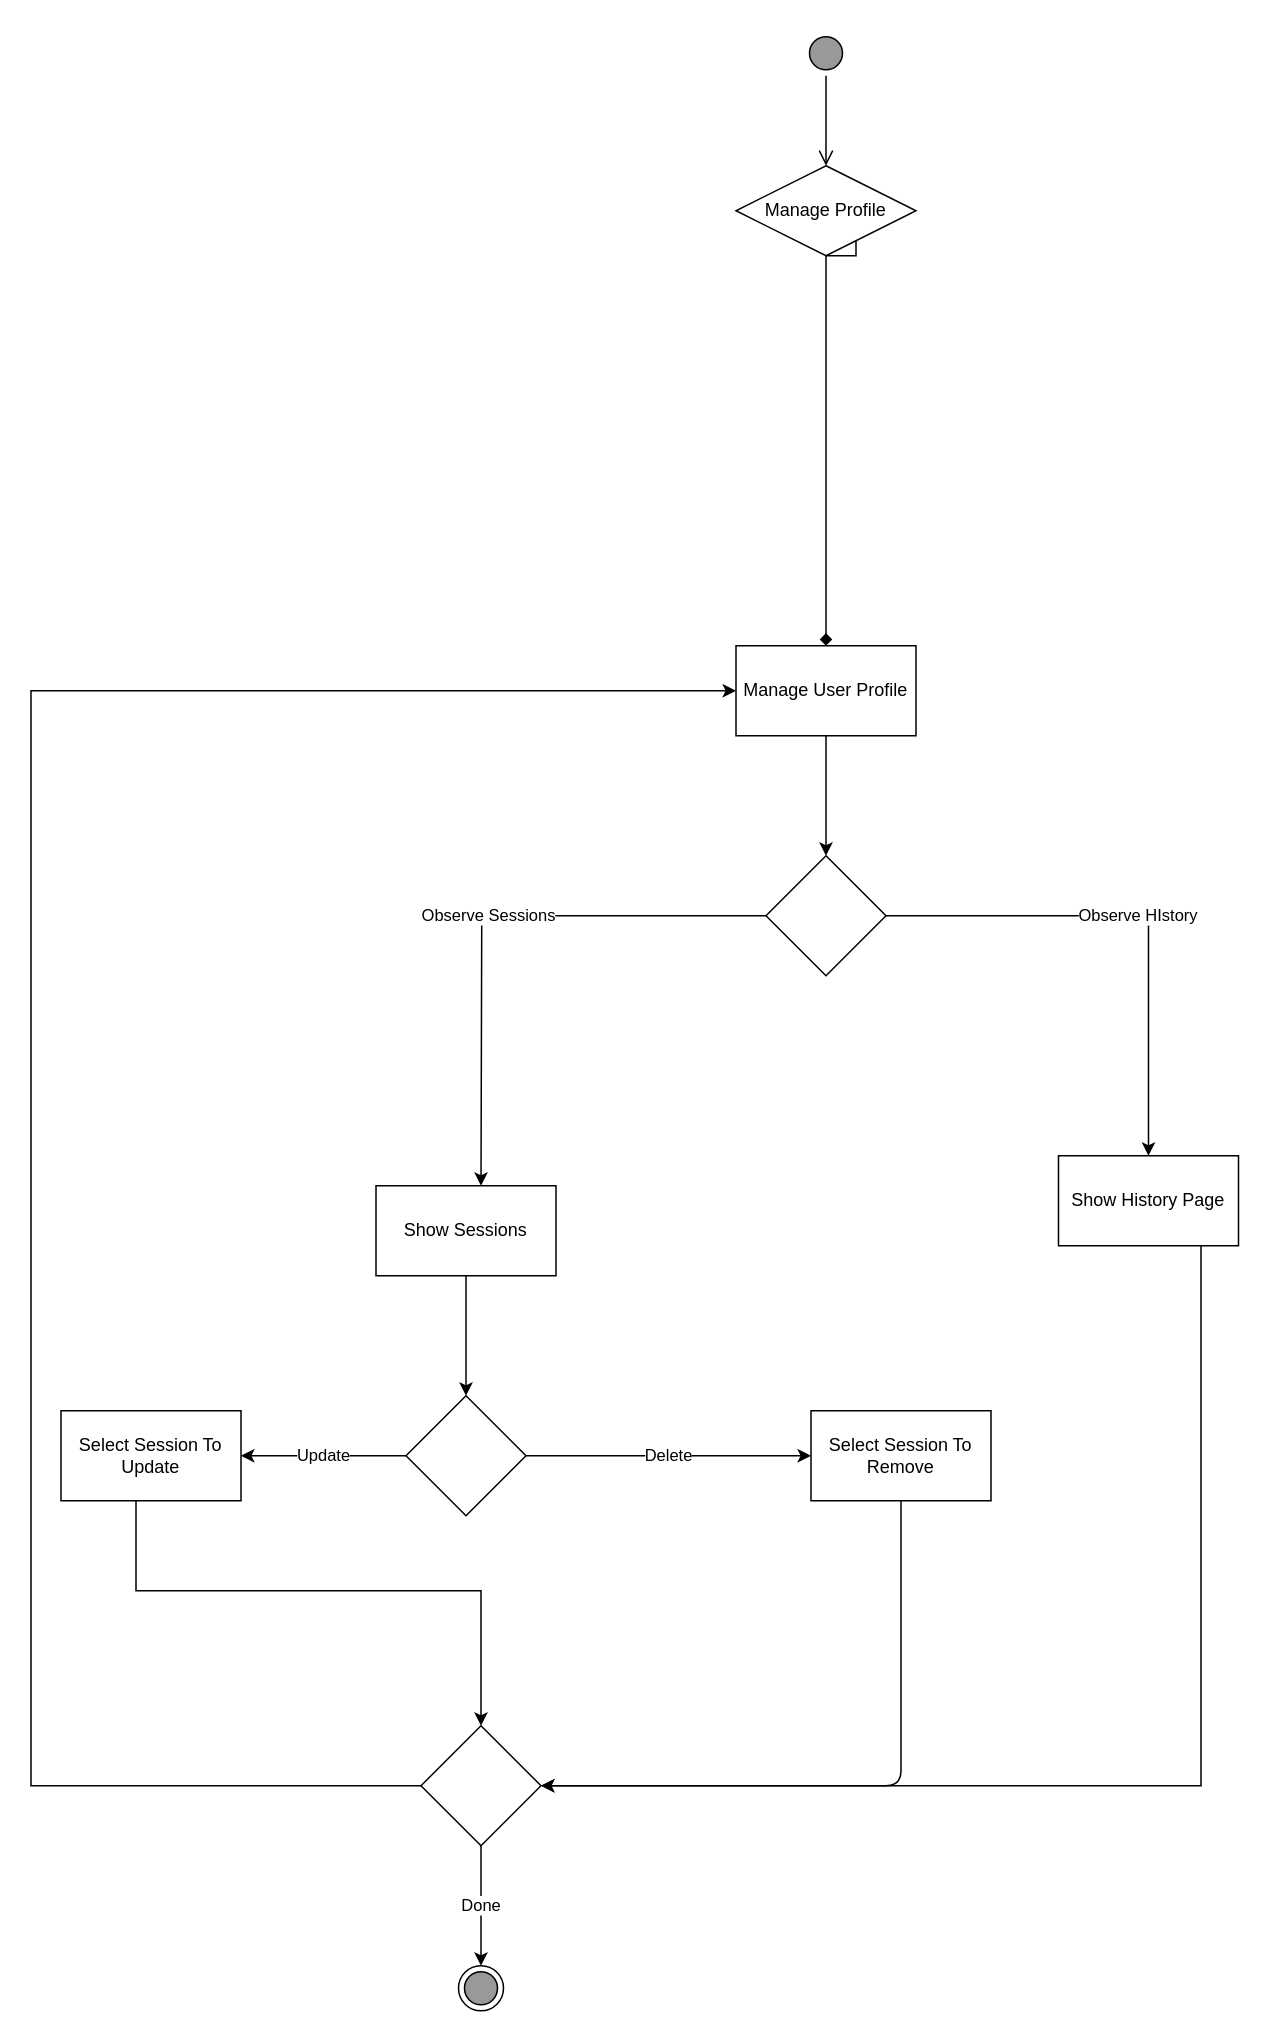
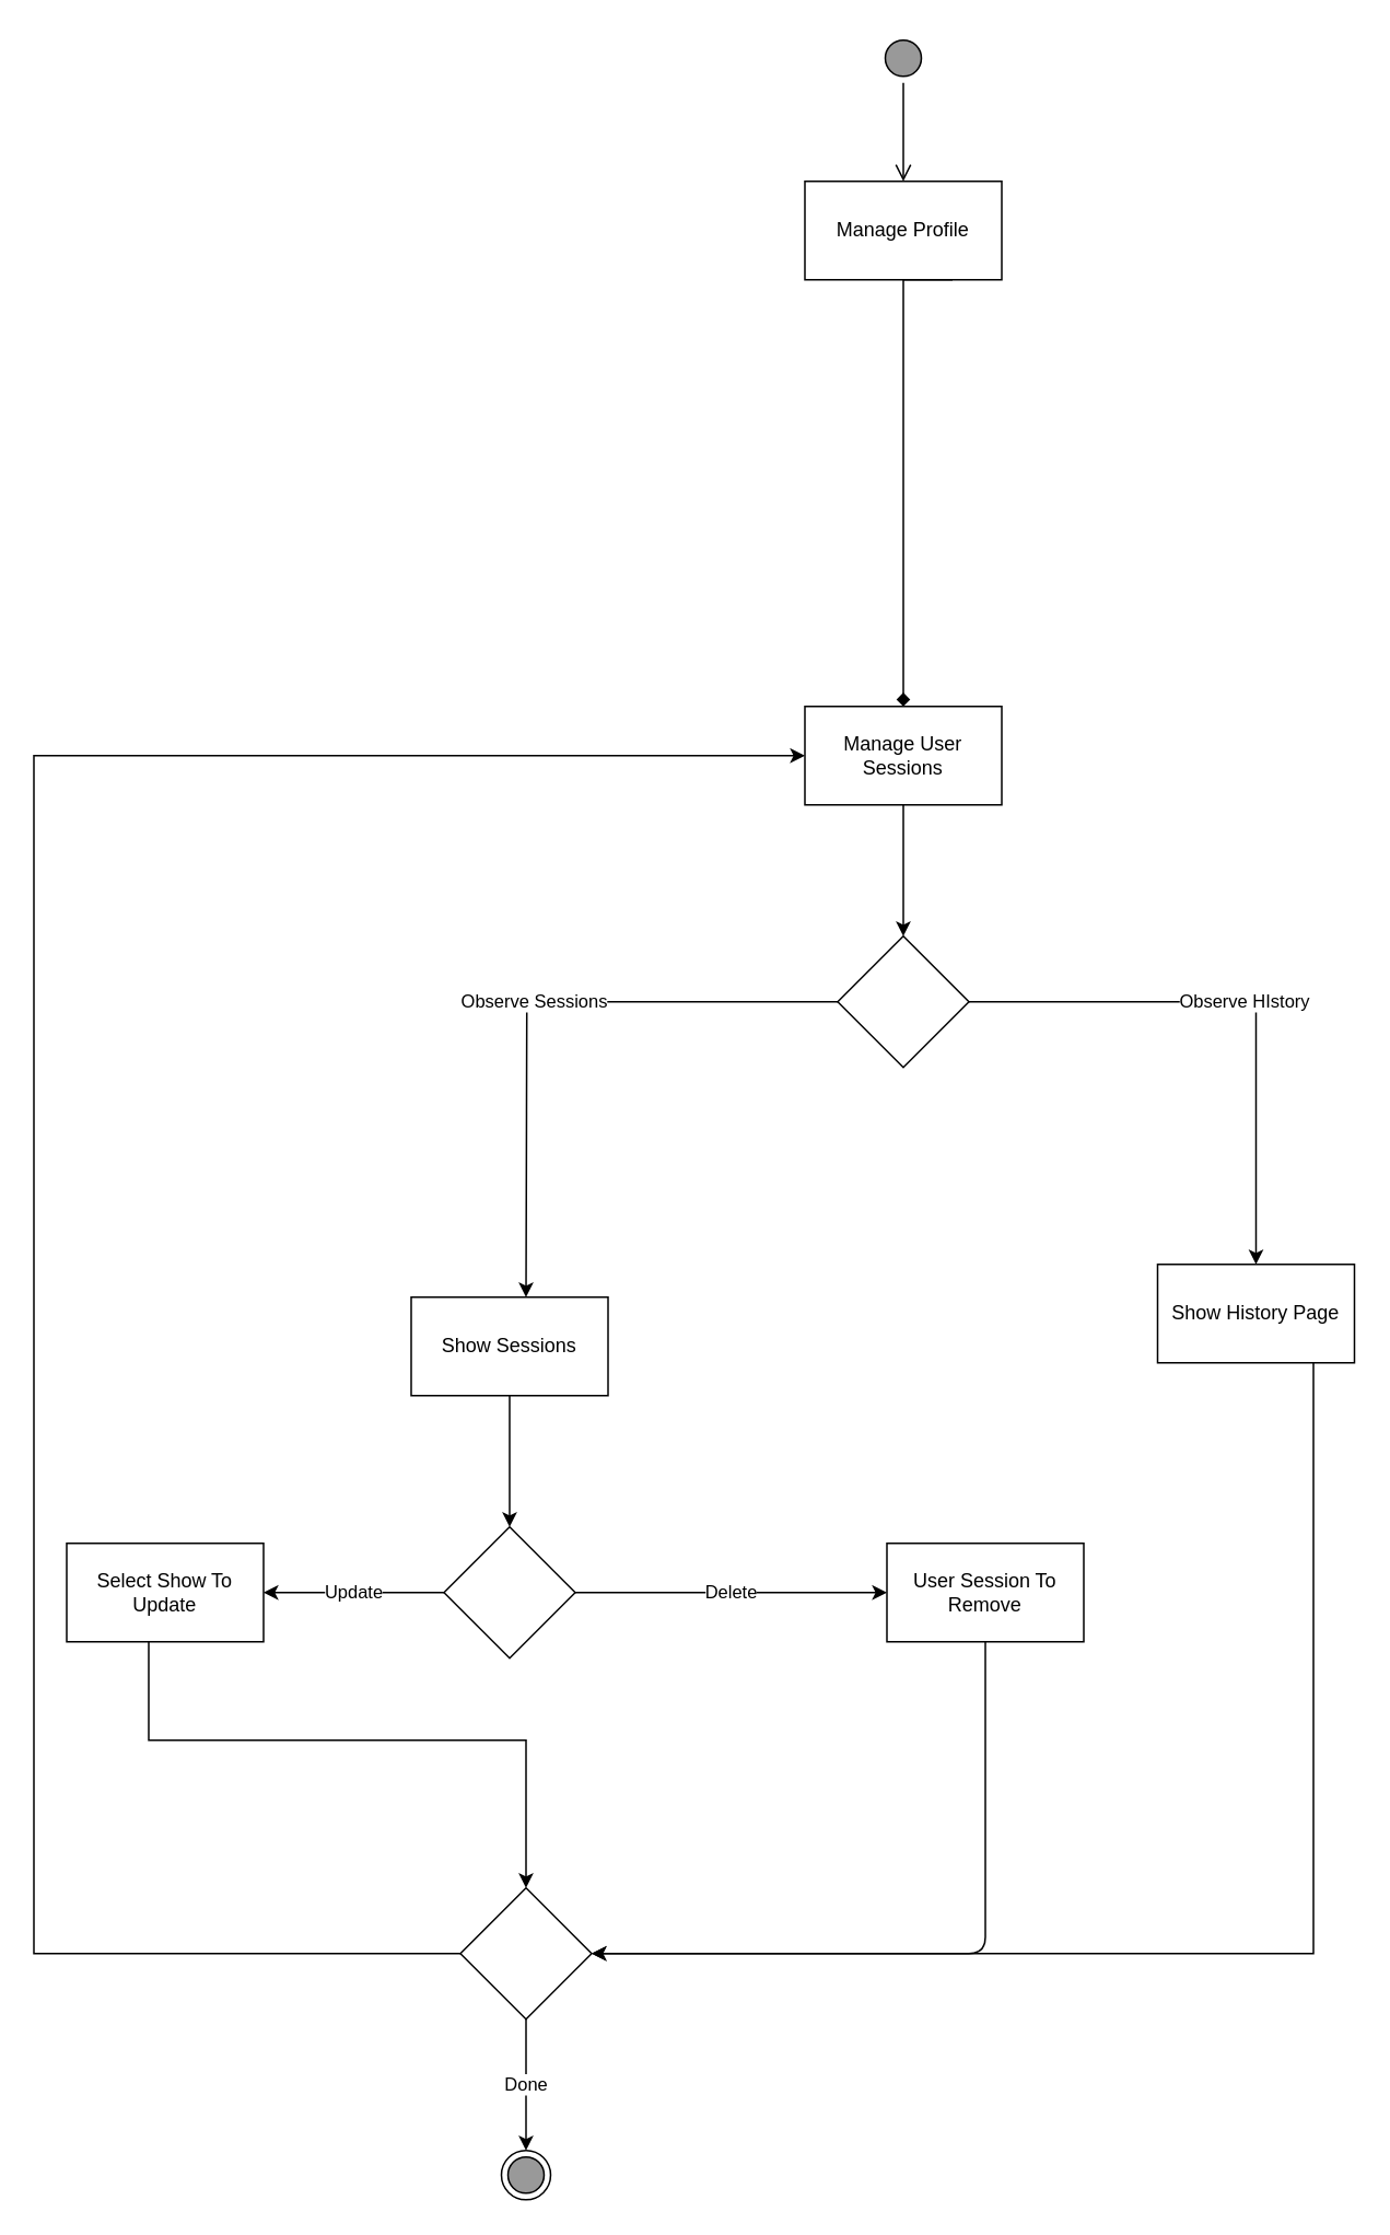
- <mxCell id="2" value="Manage Profile" style="rhombus;whiteSpace=wrap;html=1;" parent="1" vertex="1"><mxGeometry x="490" y="110" width="120" height="60" as="geometry" /></mxCell>
+ <mxCell id="2" value="Manage Profile" style="rounded=0;whiteSpace=wrap;html=1;" parent="1" vertex="1"><mxGeometry x="490" y="110" width="120" height="60" as="geometry" /></mxCell>
- <mxCell id="5" value="Manage User Profile" style="rounded=0;whiteSpace=wrap;html=1;" parent="1" vertex="1"><mxGeometry x="490" y="430" width="120" height="60" as="geometry" /></mxCell>
+ <mxCell id="5" value="Manage User Sessions" style="rounded=0;whiteSpace=wrap;html=1;" parent="1" vertex="1"><mxGeometry x="490" y="430" width="120" height="60" as="geometry" /></mxCell>
- <mxCell id="18" value="Select Session To Update" style="rounded=0;whiteSpace=wrap;html=1;" parent="1" vertex="1"><mxGeometry x="40" y="940" width="120" height="60" as="geometry" /></mxCell>
+ <mxCell id="18" value="Select Show To Update" style="rounded=0;whiteSpace=wrap;html=1;" parent="1" vertex="1"><mxGeometry x="40" y="940" width="120" height="60" as="geometry" /></mxCell>
- <mxCell id="16" value="Select Session To Remove" style="rounded=0;whiteSpace=wrap;html=1;" parent="1" vertex="1"><mxGeometry x="540" y="940" width="120" height="60" as="geometry" /></mxCell>
+ <mxCell id="16" value="User Session To Remove" style="rounded=0;whiteSpace=wrap;html=1;" parent="1" vertex="1"><mxGeometry x="540" y="940" width="120" height="60" as="geometry" /></mxCell>
